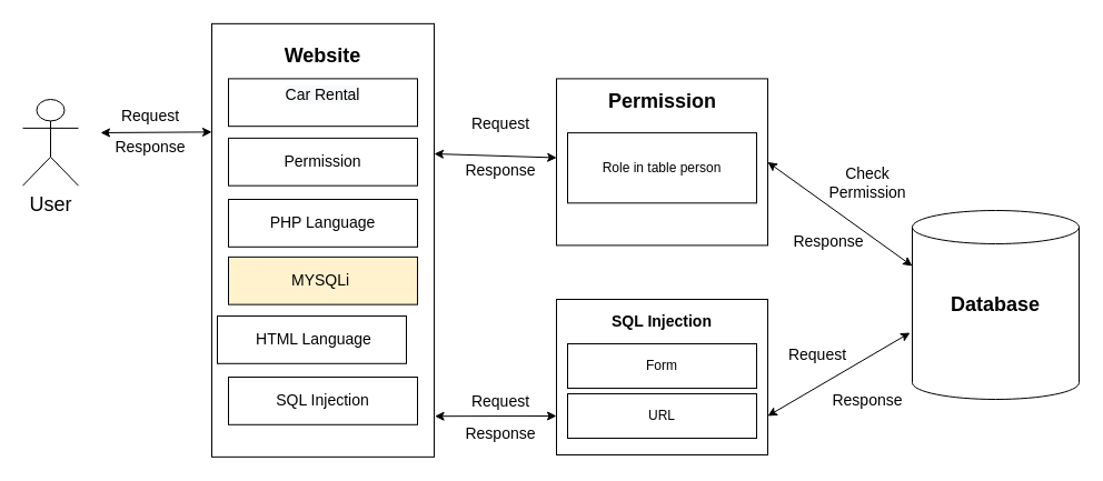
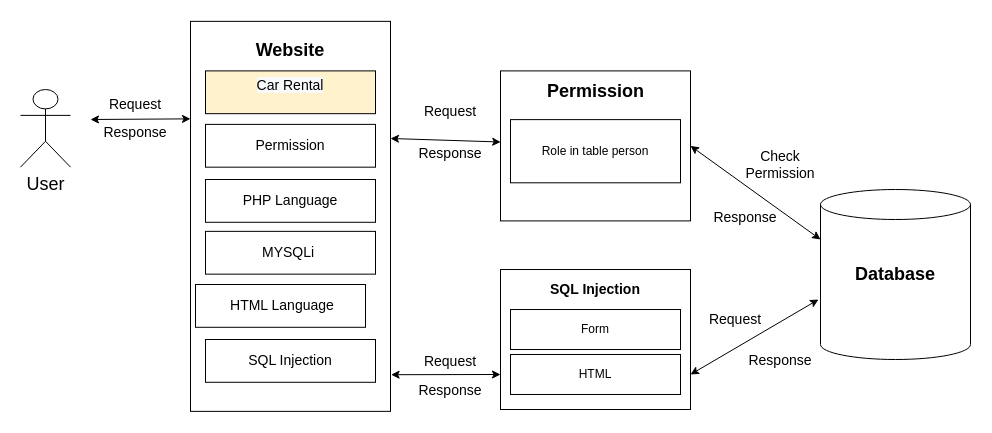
- <mxCell id="4" value="&#10;&lt;span style=&quot;color: rgb(0, 0, 0); font-family: Helvetica; font-size: 14px; font-style: normal; font-variant-ligatures: normal; font-variant-caps: normal; font-weight: 400; letter-spacing: normal; orphans: 2; text-align: center; text-indent: 0px; text-transform: none; widows: 2; word-spacing: 0px; -webkit-text-stroke-width: 0px; background-color: rgb(248, 249, 250); text-decoration-thickness: initial; text-decoration-style: initial; text-decoration-color: initial; float: none; display: inline !important;&quot;&gt;Car Rental&lt;/span&gt;&#10;&#10;" style="rounded=0;whiteSpace=wrap;html=1;" parent="1" vertex="1"><mxGeometry x="205" y="70.395" width="170" height="42.791" as="geometry" /></mxCell>
+ <mxCell id="4" value="&#10;&lt;span style=&quot;color: rgb(0, 0, 0); font-family: Helvetica; font-size: 14px; font-style: normal; font-variant-ligatures: normal; font-variant-caps: normal; font-weight: 400; letter-spacing: normal; orphans: 2; text-align: center; text-indent: 0px; text-transform: none; widows: 2; word-spacing: 0px; -webkit-text-stroke-width: 0px; background-color: rgb(248, 249, 250); text-decoration-thickness: initial; text-decoration-style: initial; text-decoration-color: initial; float: none; display: inline !important;&quot;&gt;Car Rental&lt;/span&gt;&#10;&#10;" style="rounded=0;whiteSpace=wrap;html=1;fillColor=#fff2cc;" parent="1" vertex="1"><mxGeometry x="205" y="70.395" width="170" height="42.791" as="geometry" /></mxCell>
- <mxCell id="7" value="&lt;font style=&quot;font-size: 14px;&quot;&gt;MYSQLi&amp;nbsp;&lt;/font&gt;" style="rounded=0;whiteSpace=wrap;html=1;fillColor=#fff2cc;" parent="1" vertex="1"><mxGeometry x="205" y="230.86" width="170" height="42.791" as="geometry" /></mxCell>
+ <mxCell id="7" value="&lt;font style=&quot;font-size: 14px;&quot;&gt;MYSQLi&amp;nbsp;&lt;/font&gt;" style="rounded=0;whiteSpace=wrap;html=1;" parent="1" vertex="1"><mxGeometry x="205" y="230.86" width="170" height="42.791" as="geometry" /></mxCell>
- <mxCell id="23" value="URL" style="rounded=0;whiteSpace=wrap;html=1;" parent="19" vertex="1"><mxGeometry x="10" y="85" width="170" height="40" as="geometry" /></mxCell>
+ <mxCell id="23" value="HTML" style="rounded=0;whiteSpace=wrap;html=1;" parent="19" vertex="1"><mxGeometry x="10" y="85" width="170" height="40" as="geometry" /></mxCell>
